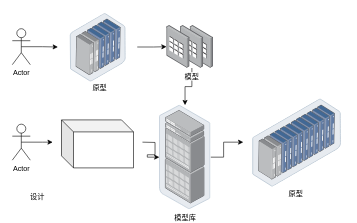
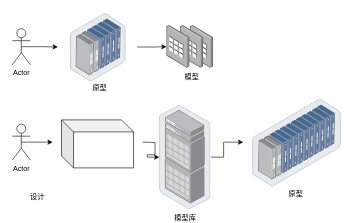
- <mxCell id="14" value="" style="edgeStyle=orthogonalEdgeStyle;rounded=0;orthogonalLoop=1;jettySize=auto;html=1;" parent="1" source="15" target="6" edge="1"><mxGeometry relative="1" as="geometry" /></mxCell>
